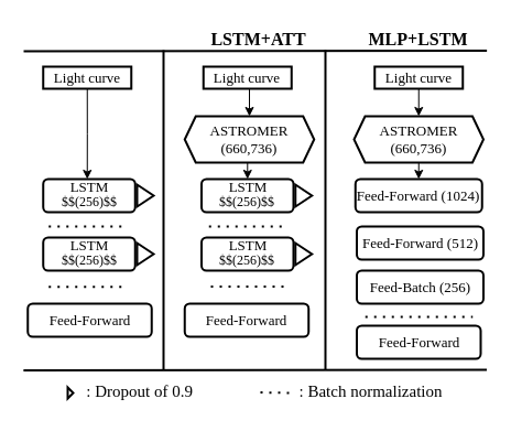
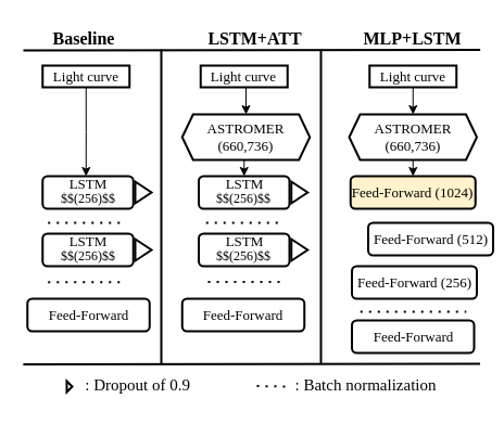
+ <mxCell id="19" value="&lt;b style=&quot;font-size: 16px;&quot;&gt;Baseline&lt;/b&gt;" style="text;html=1;strokeColor=none;fillColor=none;align=center;verticalAlign=middle;whiteSpace=wrap;rounded=0;fontFamily=Times New Roman;fontSize=16;" parent="1" vertex="1"><mxGeometry x="47" y="20" width="60" height="30" as="geometry" /></mxCell>
- <mxCell id="4" value="&lt;font style=&quot;font-size: 13px;&quot;&gt;Feed-Forward&amp;nbsp;(1024)&lt;/font&gt;" style="rounded=1;whiteSpace=wrap;html=1;strokeWidth=2;fontSize=13;fontFamily=Times New Roman;" parent="1" vertex="1"><mxGeometry x="322.25" y="162" width="115" height="30" as="geometry" /></mxCell>
+ <mxCell id="4" value="&lt;font style=&quot;font-size: 13px;&quot;&gt;Feed-Forward&amp;nbsp;(1024)&lt;/font&gt;" style="rounded=1;whiteSpace=wrap;html=1;strokeWidth=2;fontSize=13;fontFamily=Times New Roman;fillColor=#fff2cc;" parent="1" vertex="1"><mxGeometry x="322.25" y="162" width="115" height="30" as="geometry" /></mxCell>
- <mxCell id="5" value="&lt;font style=&quot;font-size: 13px;&quot;&gt;Feed-Forward&amp;nbsp;(512)&lt;/font&gt;" style="rounded=1;whiteSpace=wrap;html=1;strokeWidth=2;fontSize=13;fontFamily=Times New Roman;" parent="1" vertex="1"><mxGeometry x="323.5" y="205" width="115" height="30" as="geometry" /></mxCell>
+ <mxCell id="5" value="&lt;font style=&quot;font-size: 13px;&quot;&gt;Feed-Forward&amp;nbsp;(512)&lt;/font&gt;" style="rounded=1;whiteSpace=wrap;html=1;strokeWidth=2;fontSize=13;fontFamily=Times New Roman;" parent="1" vertex="1"><mxGeometry x="338.5" y="205" width="115" height="30" as="geometry" /></mxCell>
- <mxCell id="6" value="&lt;font style=&quot;font-size: 13px;&quot;&gt;Feed-Batch&amp;nbsp;(256)&lt;/font&gt;" style="rounded=1;whiteSpace=wrap;html=1;strokeWidth=2;fontSize=13;fontFamily=Times New Roman;" parent="1" vertex="1"><mxGeometry x="323.5" y="245" width="115" height="30" as="geometry" /></mxCell>
+ <mxCell id="6" value="&lt;font style=&quot;font-size: 13px;&quot;&gt;Feed-Forward&amp;nbsp;(256)&lt;/font&gt;" style="rounded=1;whiteSpace=wrap;html=1;strokeWidth=2;fontSize=13;fontFamily=Times New Roman;" parent="1" vertex="1"><mxGeometry x="323.5" y="245" width="115" height="30" as="geometry" /></mxCell>
